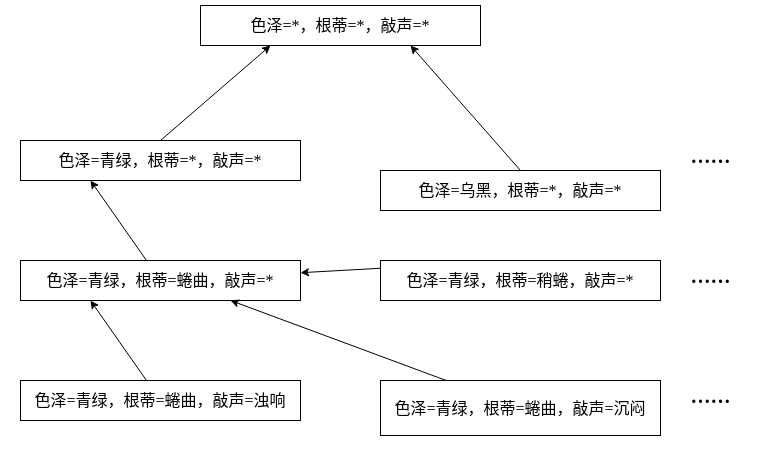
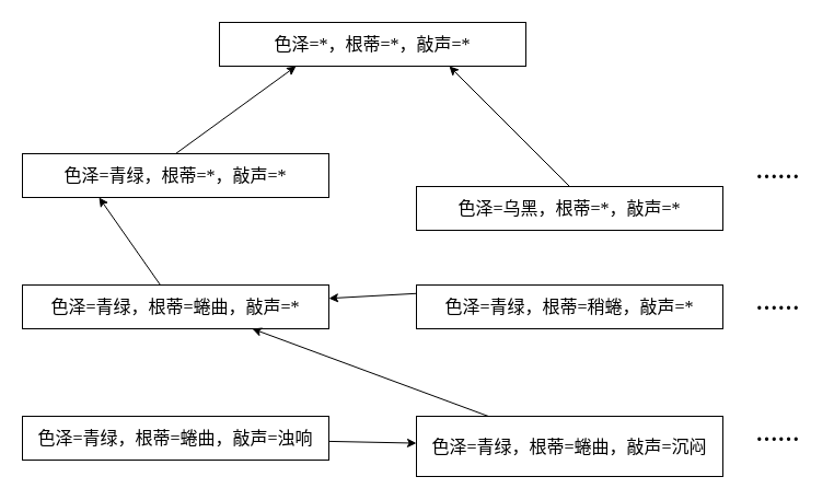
- <mxCell id="2" value="&lt;font style=&quot;font-size: 16px;&quot; face=&quot;Times New Roman&quot;&gt;色泽=*，根蒂=*，敲声=*&lt;/font&gt;" style="rounded=0;whiteSpace=wrap;html=1;" parent="1" vertex="1"><mxGeometry x="200" y="5" width="280" height="40" as="geometry" /></mxCell>
+ <mxCell id="2" value="&lt;font style=&quot;font-size: 16px;&quot; face=&quot;Times New Roman&quot;&gt;色泽=*，根蒂=*，敲声=*&lt;/font&gt;" style="rounded=0;whiteSpace=wrap;html=1;" parent="1" vertex="1"><mxGeometry x="200" y="20" width="280" height="40" as="geometry" /></mxCell>
- <mxCell id="11" style="edgeStyle=none;rounded=0;orthogonalLoop=1;jettySize=auto;html=1;entryX=0.25;entryY=1;entryDx=0;entryDy=0;fontFamily=Times New Roman;fontSize=16;" parent="1" source="12" target="8" edge="1"><mxGeometry relative="1" as="geometry" /></mxCell>
+ <mxCell id="11" style="edgeStyle=none;rounded=0;orthogonalLoop=1;jettySize=auto;html=1;fontFamily=Times New Roman;fontSize=16;" parent="1" source="12" target="14" edge="1"><mxGeometry relative="1" as="geometry" /></mxCell>
